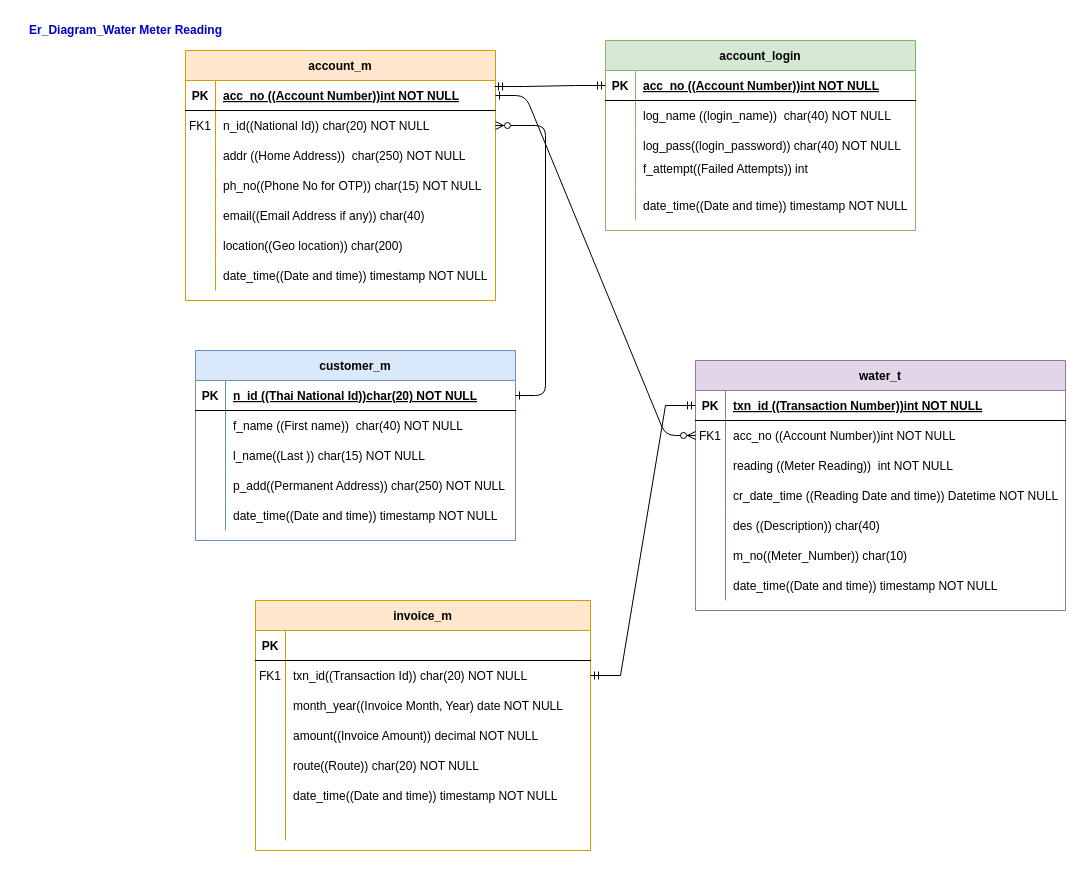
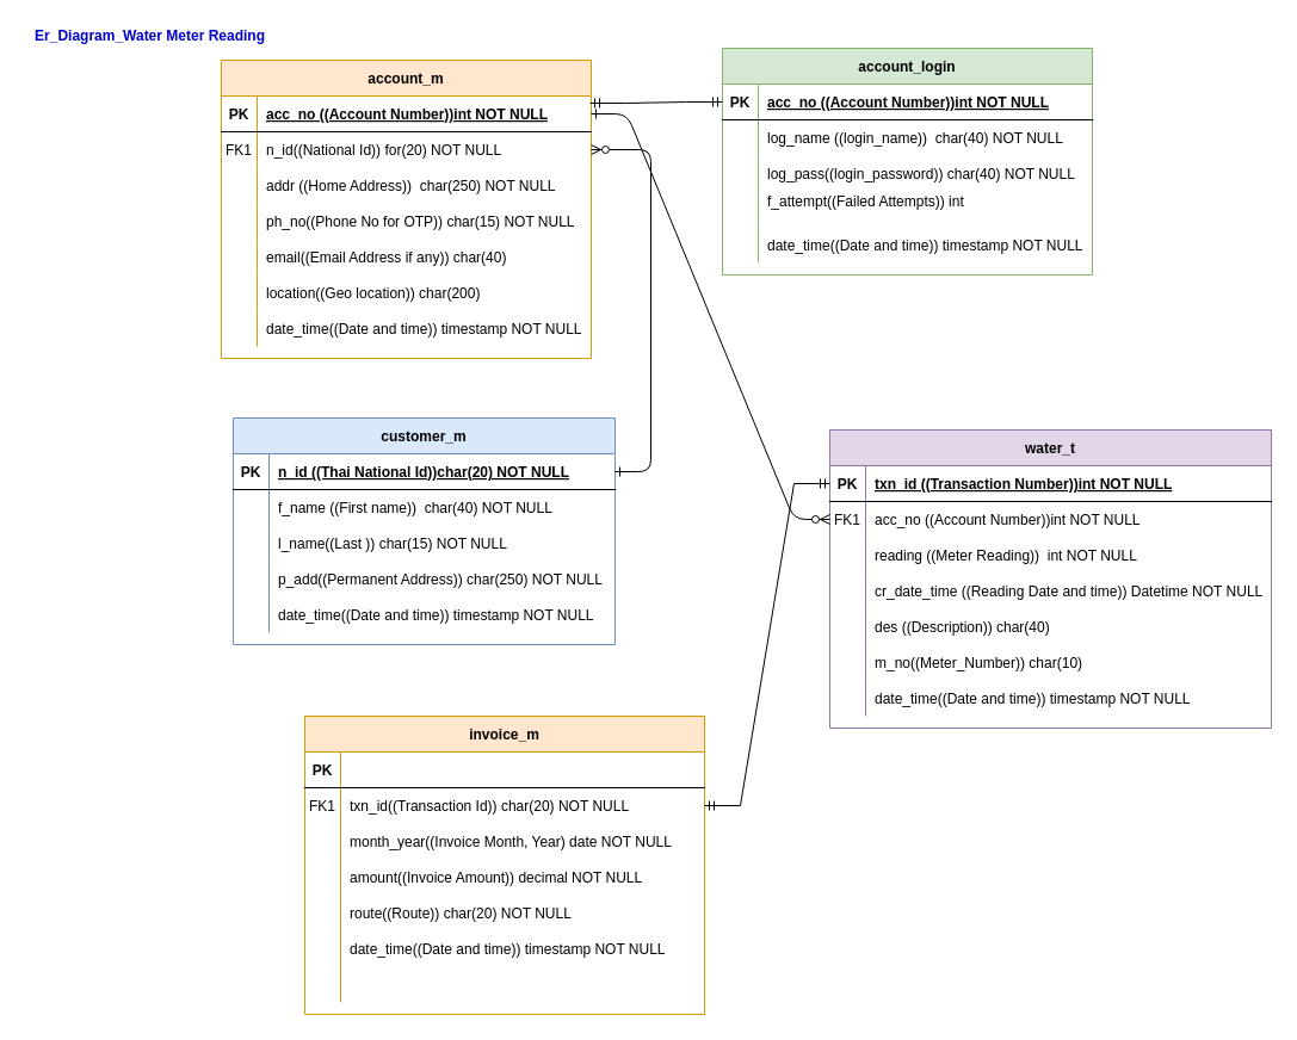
- <mxCell id="8" value="n_id((National Id)) char(20) NOT NULL" style="shape=partialRectangle;overflow=hidden;connectable=0;fillColor=none;top=0;left=0;bottom=0;right=0;align=left;spacingLeft=6;" parent="6" vertex="1"><mxGeometry x="30" width="280" height="30" as="geometry"><mxRectangle width="280" height="30" as="alternateBounds" /></mxGeometry></mxCell>
+ <mxCell id="8" value="n_id((National Id)) for(20) NOT NULL" style="shape=partialRectangle;overflow=hidden;connectable=0;fillColor=none;top=0;left=0;bottom=0;right=0;align=left;spacingLeft=6;" parent="6" vertex="1"><mxGeometry x="30" width="280" height="30" as="geometry"><mxRectangle width="280" height="30" as="alternateBounds" /></mxGeometry></mxCell>
